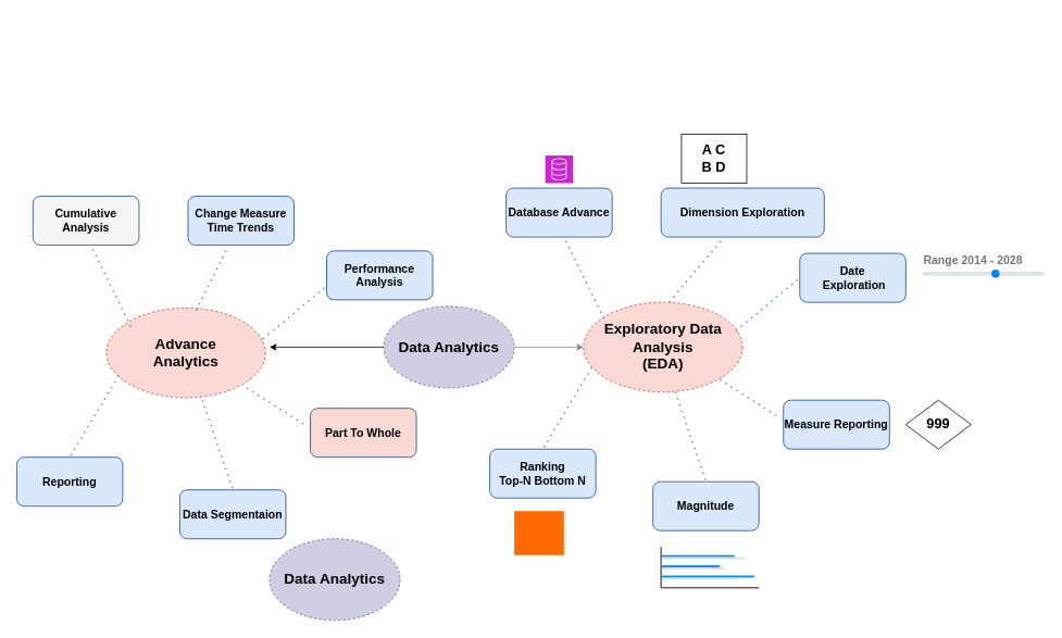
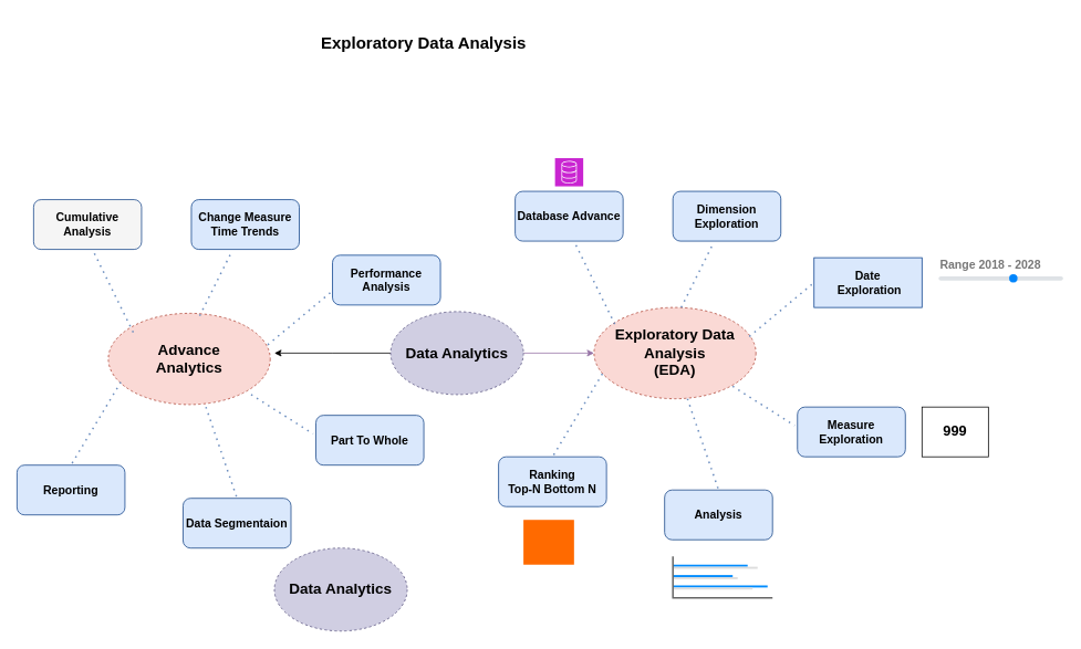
+ <mxCell id="24" value="&lt;font style=&quot;font-size: 20px;&quot;&gt;&lt;b&gt;Exploratory Data Analysis&lt;/b&gt;&lt;/font&gt;" style="rounded=1;whiteSpace=wrap;html=1;fillColor=none;strokeColor=none;" parent="1" vertex="1"><mxGeometry x="305" y="20" width="410" height="60" as="geometry" /></mxCell>
- <mxCell id="17" value="&lt;span style=&quot;font-size: 17px;&quot;&gt;&lt;b&gt;A C&lt;/b&gt;&lt;/span&gt;&lt;div&gt;&lt;span style=&quot;font-size: 17px;&quot;&gt;&lt;b&gt;B D&lt;/b&gt;&lt;/span&gt;&lt;/div&gt;" style="rounded=0;whiteSpace=wrap;html=1;fillColor=none;strokeColor=default;" parent="1" vertex="1"><mxGeometry x="835" y="164" width="80" height="60" as="geometry" /></mxCell>
- <mxCell id="7" value="&lt;b&gt;&lt;font style=&quot;font-size: 14px;&quot;&gt;Dimension Exploration&lt;/font&gt;&lt;/b&gt;" style="rounded=1;whiteSpace=wrap;html=1;fillColor=#dae8fc;strokeColor=light-dark(#0c4088, #5c79a3);" parent="1" vertex="1"><mxGeometry x="810" y="230" width="200" height="60" as="geometry" /></mxCell>
+ <mxCell id="7" value="&lt;b&gt;&lt;font style=&quot;font-size: 14px;&quot;&gt;Dimension Exploration&lt;/font&gt;&lt;/b&gt;" style="rounded=1;whiteSpace=wrap;html=1;fillColor=#dae8fc;strokeColor=light-dark(#0c4088, #5c79a3);" parent="1" vertex="1"><mxGeometry x="810" y="230" width="130" height="60" as="geometry" /></mxCell>
- <mxCell id="12" value="&lt;b&gt;Range 2014 - 2028&lt;/b&gt;" style="html=1;shadow=0;dashed=0;shape=mxgraph.bootstrap.rangeInput;dx=0.6;strokeColor=#0085FC;fillColor=#DEE2E6;fontColor=#777777;whiteSpace=wrap;align=left;verticalAlign=bottom;fontStyle=0;fontSize=14;labelPosition=center;verticalLabelPosition=top;" parent="1" vertex="1"><mxGeometry x="1130" y="330" width="150" height="10" as="geometry" /></mxCell>
+ <mxCell id="12" value="&lt;b&gt;Range 2018 - 2028&lt;/b&gt;" style="html=1;shadow=0;dashed=0;shape=mxgraph.bootstrap.rangeInput;dx=0.6;strokeColor=#0085FC;fillColor=#DEE2E6;fontColor=#777777;whiteSpace=wrap;align=left;verticalAlign=bottom;fontStyle=0;fontSize=14;labelPosition=center;verticalLabelPosition=top;" parent="1" vertex="1"><mxGeometry x="1130" y="330" width="150" height="10" as="geometry" /></mxCell>
- <mxCell id="8" value="&lt;b&gt;&lt;font style=&quot;font-size: 14px;&quot;&gt;Date&lt;/font&gt;&lt;/b&gt;&lt;div&gt;&lt;b&gt;&lt;font style=&quot;font-size: 14px;&quot;&gt;&amp;nbsp;Exploration&lt;/font&gt;&lt;/b&gt;&lt;/div&gt;" style="rounded=1;whiteSpace=wrap;html=1;fillColor=#dae8fc;strokeColor=light-dark(#083f8c, #5c79a3);" parent="1" vertex="1"><mxGeometry x="980" y="310" width="130" height="60" as="geometry" /></mxCell>
+ <mxCell id="8" value="&lt;b&gt;&lt;font style=&quot;font-size: 14px;&quot;&gt;Date&lt;/font&gt;&lt;/b&gt;&lt;div&gt;&lt;b&gt;&lt;font style=&quot;font-size: 14px;&quot;&gt;&amp;nbsp;Exploration&lt;/font&gt;&lt;/b&gt;&lt;/div&gt;" style="whiteSpace=wrap;html=1;fillColor=#dae8fc;strokeColor=light-dark(#083f8c, #5c79a3);rounded=0;" parent="1" vertex="1"><mxGeometry x="980" y="310" width="130" height="60" as="geometry" /></mxCell>
- <mxCell id="9" value="&lt;b&gt;&lt;font style=&quot;font-size: 14px;&quot;&gt;Measure Reporting&lt;/font&gt;&lt;/b&gt;" style="rounded=1;whiteSpace=wrap;html=1;fillColor=#dae8fc;strokeColor=light-dark(#104084, #5c79a3);" parent="1" vertex="1"><mxGeometry x="960" y="490" width="130" height="60" as="geometry" /></mxCell>
+ <mxCell id="9" value="&lt;b&gt;&lt;font style=&quot;font-size: 14px;&quot;&gt;Measure Exploration&lt;/font&gt;&lt;/b&gt;" style="rounded=1;whiteSpace=wrap;html=1;fillColor=#dae8fc;strokeColor=light-dark(#104084, #5c79a3);" parent="1" vertex="1"><mxGeometry x="960" y="490" width="130" height="60" as="geometry" /></mxCell>
- <mxCell id="13" value="&lt;b&gt;&lt;font style=&quot;font-size: 17px;&quot;&gt;999&lt;/font&gt;&lt;/b&gt;" style="rhombus;whiteSpace=wrap;html=1;fillColor=none;strokeColor=default;" parent="1" vertex="1"><mxGeometry x="1110" y="490" width="80" height="60" as="geometry" /></mxCell>
+ <mxCell id="13" value="&lt;b&gt;&lt;font style=&quot;font-size: 17px;&quot;&gt;999&lt;/font&gt;&lt;/b&gt;" style="rounded=0;whiteSpace=wrap;html=1;fillColor=none;strokeColor=default;" parent="1" vertex="1"><mxGeometry x="1110" y="490" width="80" height="60" as="geometry" /></mxCell>
- <mxCell id="30" value="&lt;span style=&quot;font-size: 14px;&quot;&gt;&lt;b&gt;Part To Whole&lt;/b&gt;&lt;/span&gt;" style="rounded=1;whiteSpace=wrap;html=1;fillColor=#fad9d5;strokeColor=light-dark(#104084, #5c79a3);" vertex="1" parent="1"><mxGeometry x="380" y="500" width="130" height="60" as="geometry" /></mxCell>
+ <mxCell id="30" value="&lt;span style=&quot;font-size: 14px;&quot;&gt;&lt;b&gt;Part To Whole&lt;/b&gt;&lt;/span&gt;" style="rounded=1;whiteSpace=wrap;html=1;fillColor=#dae8fc;strokeColor=light-dark(#104084, #5c79a3);" vertex="1" parent="1"><mxGeometry x="380" y="500" width="130" height="60" as="geometry" /></mxCell>
- <mxCell id="10" value="&lt;span style=&quot;font-size: 14px;&quot;&gt;&lt;b&gt;Magnitude&lt;/b&gt;&lt;/span&gt;" style="rounded=1;whiteSpace=wrap;html=1;fillColor=#dae8fc;strokeColor=light-dark(#154384, #5c79a3);" parent="1" vertex="1"><mxGeometry x="800" y="590" width="130" height="60" as="geometry" /></mxCell>
+ <mxCell id="10" value="&lt;span style=&quot;font-size: 14px;&quot;&gt;&lt;b&gt;Analysis&lt;/b&gt;&lt;/span&gt;" style="rounded=1;whiteSpace=wrap;html=1;fillColor=#dae8fc;strokeColor=light-dark(#154384, #5c79a3);" parent="1" vertex="1"><mxGeometry x="800" y="590" width="130" height="60" as="geometry" /></mxCell>
